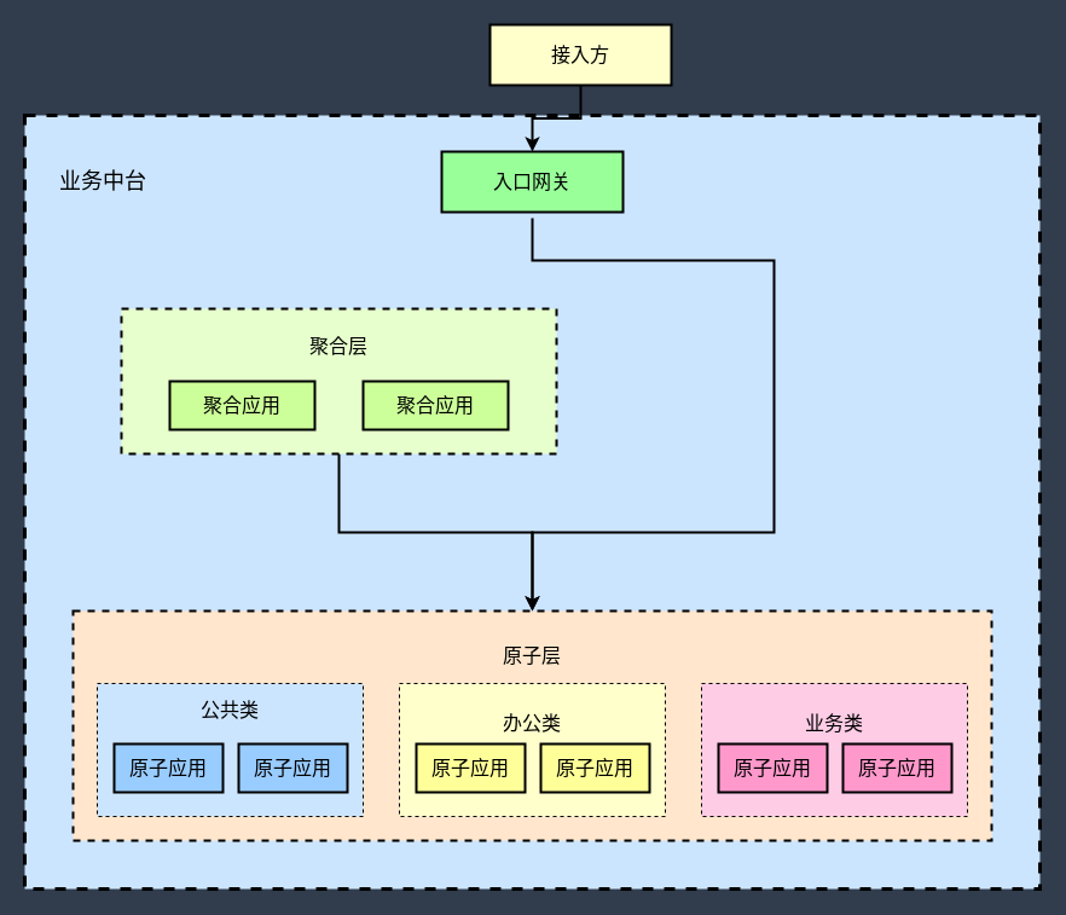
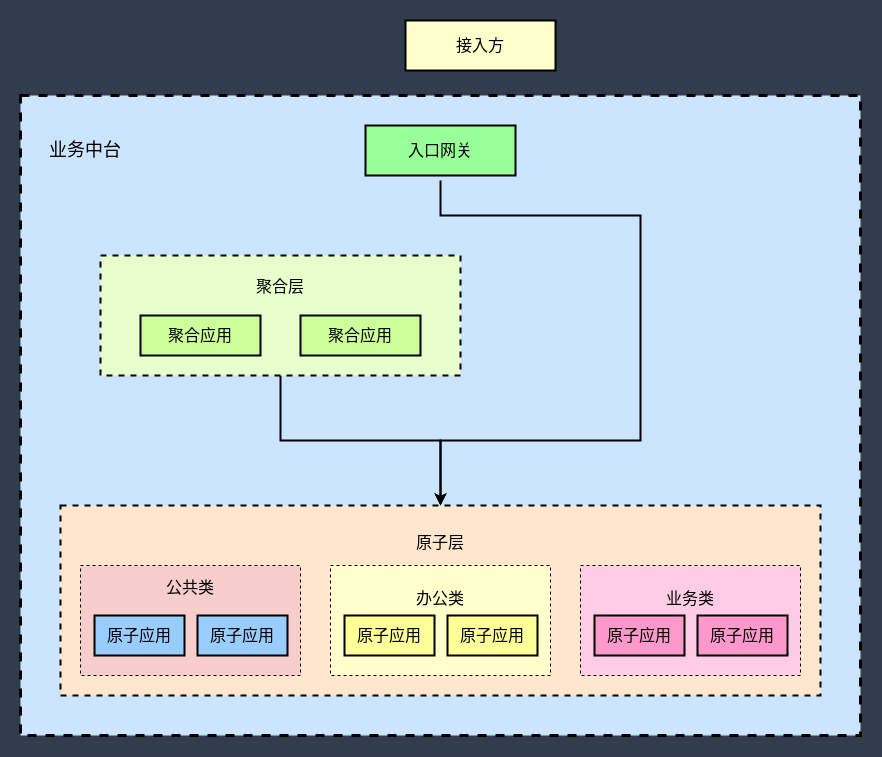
- <mxCell id="4" style="edgeStyle=orthogonalEdgeStyle;rounded=0;orthogonalLoop=1;jettySize=auto;html=1;exitX=0.5;exitY=1;exitDx=0;exitDy=0;fontSize=16;strokeWidth=2;" parent="1" source="5" target="7" edge="1"><mxGeometry relative="1" as="geometry" /></mxCell>
- <mxCell id="14" value="&lt;font style=&quot;font-size: 16px&quot;&gt;公共类&lt;br&gt;&lt;/font&gt;&lt;br&gt;&lt;br&gt;&lt;br&gt;" style="rounded=0;whiteSpace=wrap;html=1;fontSize=18;fillColor=#CCE5FF;dashed=1;" parent="13" vertex="1"><mxGeometry width="220" height="110" as="geometry" /></mxCell>
+ <mxCell id="14" value="&lt;font style=&quot;font-size: 16px&quot;&gt;公共类&lt;br&gt;&lt;/font&gt;&lt;br&gt;&lt;br&gt;&lt;br&gt;" style="rounded=0;whiteSpace=wrap;html=1;fontSize=18;fillColor=#f8cecc;dashed=1;" parent="13" vertex="1"><mxGeometry width="220" height="110" as="geometry" /></mxCell>
